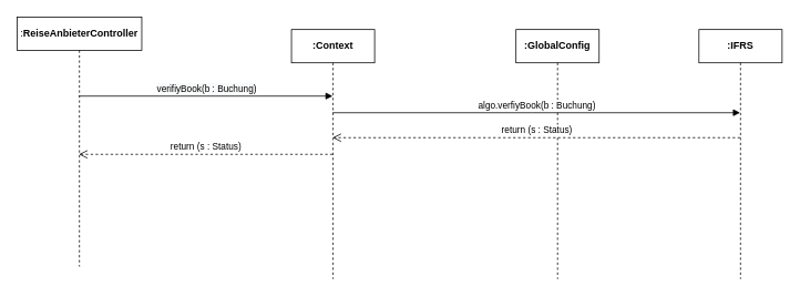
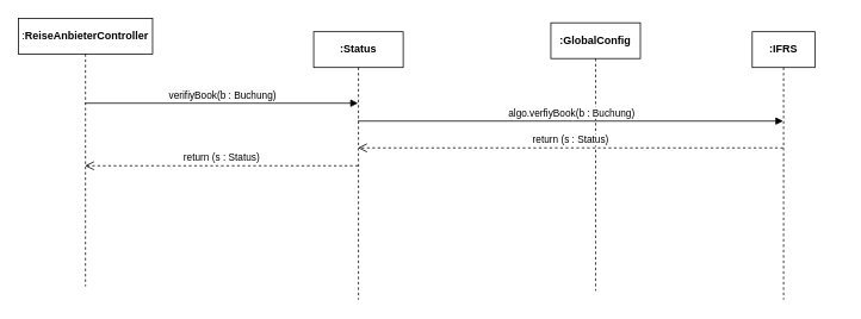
- <mxCell id="3" value="&lt;span style=&quot;font-weight: 700&quot;&gt;:Context&lt;/span&gt;" style="shape=umlLifeline;perimeter=lifelinePerimeter;whiteSpace=wrap;html=1;container=1;collapsible=0;recursiveResize=0;outlineConnect=0;" vertex="1" parent="1"><mxGeometry x="350" y="35" width="100" height="300" as="geometry" /></mxCell>
+ <mxCell id="3" value="&lt;span style=&quot;font-weight: 700&quot;&gt;:Status&lt;/span&gt;" style="shape=umlLifeline;perimeter=lifelinePerimeter;whiteSpace=wrap;html=1;container=1;collapsible=0;recursiveResize=0;outlineConnect=0;" vertex="1" parent="1"><mxGeometry x="350" y="35" width="100" height="300" as="geometry" /></mxCell>
- <mxCell id="4" value="&lt;span style=&quot;font-weight: 700&quot;&gt;:GlobalConfig&lt;/span&gt;" style="shape=umlLifeline;perimeter=lifelinePerimeter;whiteSpace=wrap;html=1;container=1;collapsible=0;recursiveResize=0;outlineConnect=0;" vertex="1" parent="1"><mxGeometry x="620" y="35" width="100" height="300" as="geometry" /></mxCell>
+ <mxCell id="4" value="&lt;span style=&quot;font-weight: 700&quot;&gt;:GlobalConfig&lt;/span&gt;" style="shape=umlLifeline;perimeter=lifelinePerimeter;whiteSpace=wrap;html=1;container=1;collapsible=0;recursiveResize=0;outlineConnect=0;" vertex="1" parent="1"><mxGeometry x="615" y="25" width="100" height="300" as="geometry" /></mxCell>
- <mxCell id="6" value="&lt;span style=&quot;font-weight: 700&quot;&gt;:IFRS&lt;/span&gt;" style="shape=umlLifeline;perimeter=lifelinePerimeter;whiteSpace=wrap;html=1;container=1;collapsible=0;recursiveResize=0;outlineConnect=0;" vertex="1" parent="1"><mxGeometry x="840" y="35" width="100" height="300" as="geometry" /></mxCell>
+ <mxCell id="6" value="&lt;span style=&quot;font-weight: 700&quot;&gt;:IFRS&lt;/span&gt;" style="shape=umlLifeline;perimeter=lifelinePerimeter;whiteSpace=wrap;html=1;container=1;collapsible=0;recursiveResize=0;outlineConnect=0;" vertex="1" parent="1"><mxGeometry x="840" y="35" width="70" height="300" as="geometry" /></mxCell>
